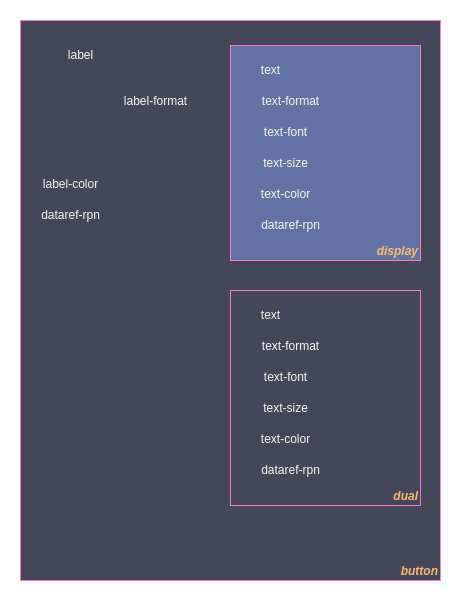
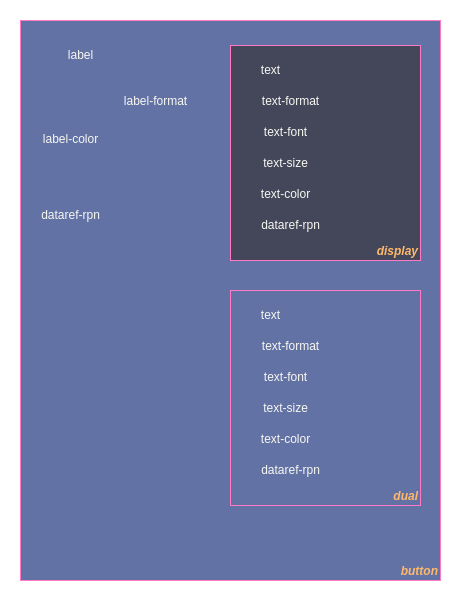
- <mxCell id="3" value="display" style="rounded=0;whiteSpace=wrap;html=1;align=right;verticalAlign=bottom;fontStyle=3;fontColor=#FFB86C;strokeColor=#FF79C6;fillColor=#6272A4;" parent="1" vertex="1"><mxGeometry x="230" y="45" width="190" height="215" as="geometry" /></mxCell>
+ <mxCell id="3" value="display" style="rounded=0;whiteSpace=wrap;html=1;align=right;verticalAlign=bottom;fontStyle=3;fontColor=#FFB86C;strokeColor=#FF79C6;fillColor=#44475a;" parent="1" vertex="1"><mxGeometry x="230" y="45" width="190" height="215" as="geometry" /></mxCell>
- <mxCell id="5" value="label-color" style="text;html=1;align=center;verticalAlign=middle;resizable=0;points=[];autosize=1;strokeColor=none;fillColor=none;fontColor=#F8F8F2;" parent="1" vertex="1"><mxGeometry x="30" y="169" width="80" height="30" as="geometry" /></mxCell>
+ <mxCell id="5" value="label-color" style="text;html=1;align=center;verticalAlign=middle;resizable=0;points=[];autosize=1;strokeColor=none;fillColor=none;fontColor=#F8F8F2;" parent="1" vertex="1"><mxGeometry x="30" y="124" width="80" height="30" as="geometry" /></mxCell>
- <mxCell id="14" value="dual" style="rounded=0;whiteSpace=wrap;html=1;align=right;verticalAlign=bottom;fontStyle=3;fontColor=#FFB86C;strokeColor=#FF79C6;fillColor=#44475a;" parent="1" vertex="1"><mxGeometry x="230" y="290" width="190" height="215" as="geometry" /></mxCell>
+ <mxCell id="14" value="dual" style="rounded=0;whiteSpace=wrap;html=1;align=right;verticalAlign=bottom;fontStyle=3;fontColor=#FFB86C;strokeColor=#FF79C6;fillColor=#6272A4;" parent="1" vertex="1"><mxGeometry x="230" y="290" width="190" height="215" as="geometry" /></mxCell>
- <mxCell id="2" value="button" style="rounded=0;whiteSpace=wrap;html=1;fillColor=#44475A;align=right;verticalAlign=bottom;fontStyle=3;fontColor=#FFB86C;strokeColor=#FF79C6;" parent="1" vertex="1"><mxGeometry x="20" y="20" width="420" height="560" as="geometry" /></mxCell>
+ <mxCell id="2" value="button" style="rounded=0;whiteSpace=wrap;html=1;fillColor=#6272a4;align=right;verticalAlign=bottom;fontStyle=3;fontColor=#FFB86C;strokeColor=#FF79C6;" parent="1" vertex="1"><mxGeometry x="20" y="20" width="420" height="560" as="geometry" /></mxCell>
